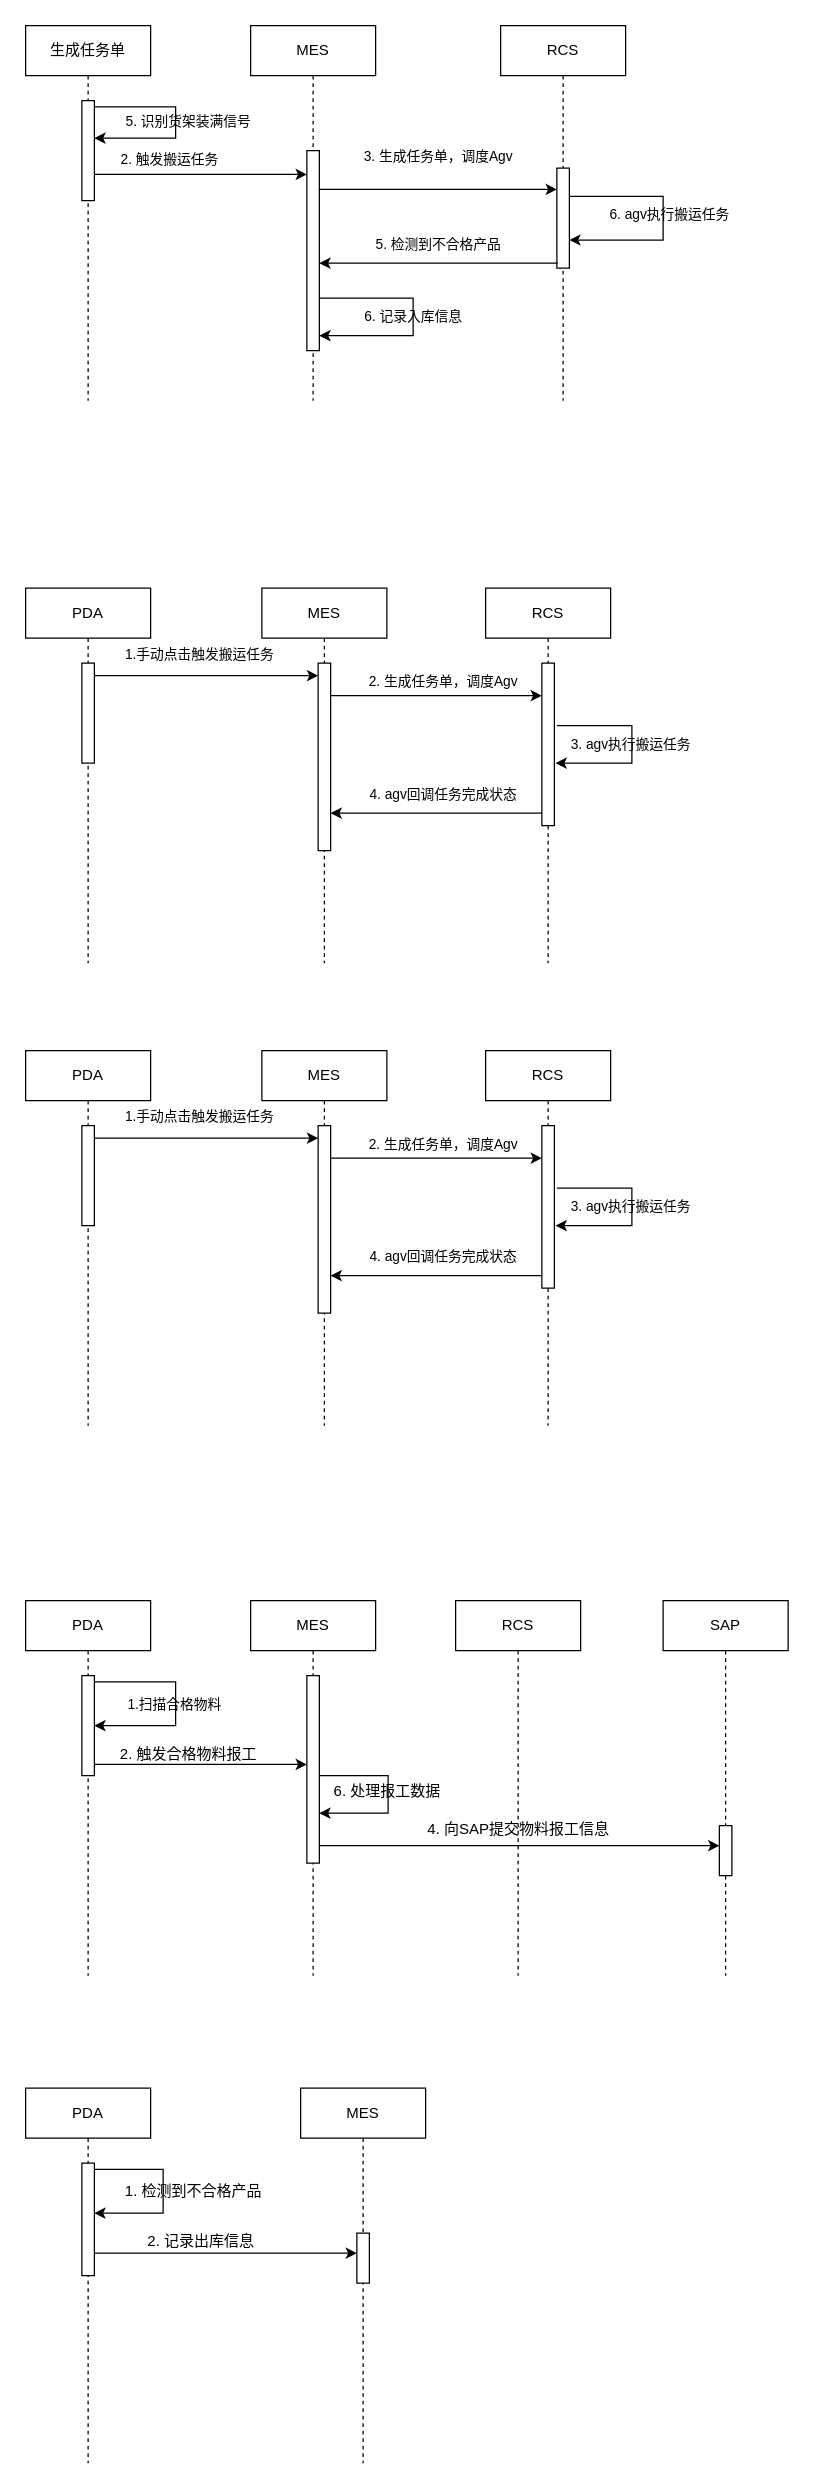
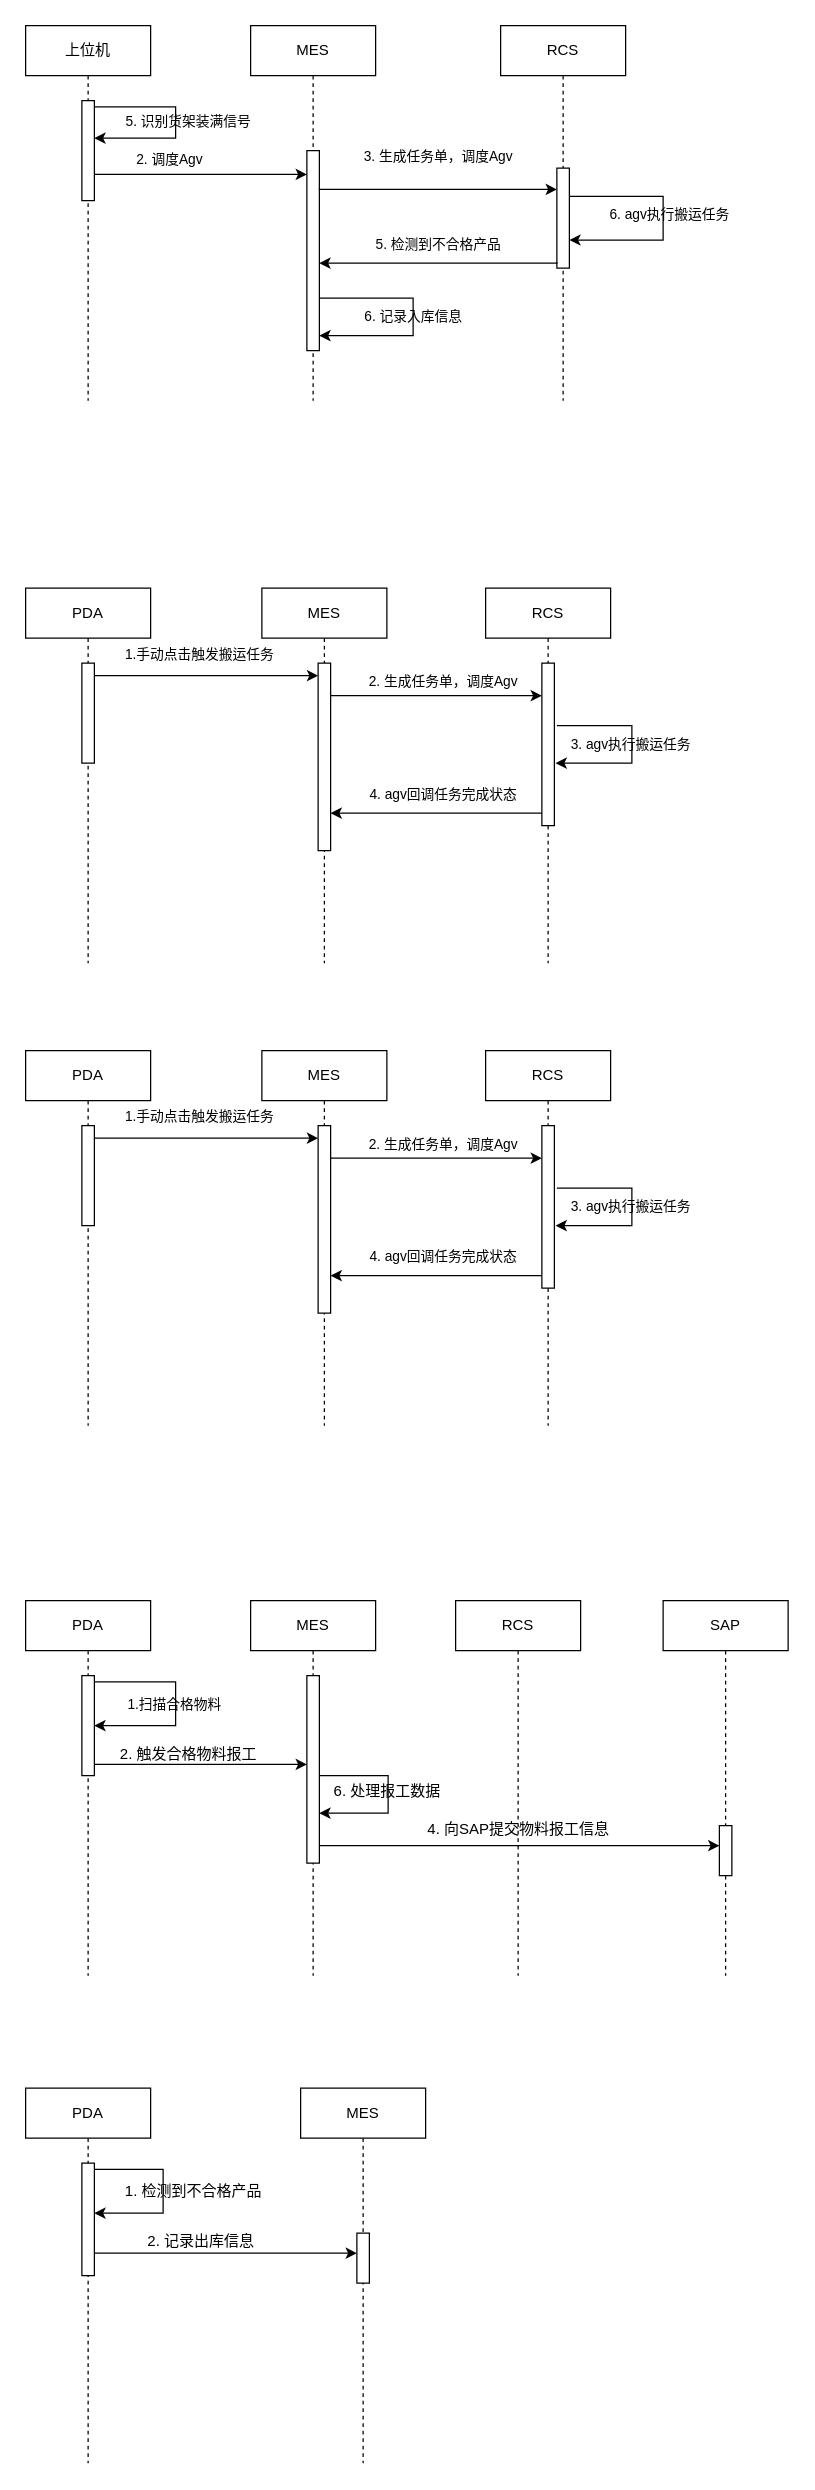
- <mxCell id="4" value="生成任务单" style="shape=umlLifeline;perimeter=lifelinePerimeter;whiteSpace=wrap;html=1;container=1;dropTarget=0;collapsible=0;recursiveResize=0;outlineConnect=0;portConstraint=eastwest;newEdgeStyle={&quot;curved&quot;:0,&quot;rounded&quot;:0};" vertex="1" parent="1"><mxGeometry x="20" y="20" width="100" height="300" as="geometry" /></mxCell>
+ <mxCell id="4" value="上位机" style="shape=umlLifeline;perimeter=lifelinePerimeter;whiteSpace=wrap;html=1;container=1;dropTarget=0;collapsible=0;recursiveResize=0;outlineConnect=0;portConstraint=eastwest;newEdgeStyle={&quot;curved&quot;:0,&quot;rounded&quot;:0};" vertex="1" parent="1"><mxGeometry x="20" y="20" width="100" height="300" as="geometry" /></mxCell>
- <mxCell id="27" value="2. 触发搬运任务" style="text;html=1;align=center;verticalAlign=middle;resizable=0;points=[];autosize=1;strokeColor=none;fillColor=none;fontSize=11;" vertex="1" parent="1"><mxGeometry x="85" y="112" width="100" height="30" as="geometry" /></mxCell>
+ <mxCell id="27" value="2. 调度Agv" style="text;html=1;align=center;verticalAlign=middle;resizable=0;points=[];autosize=1;strokeColor=none;fillColor=none;fontSize=11;" vertex="1" parent="1"><mxGeometry x="85" y="112" width="100" height="30" as="geometry" /></mxCell>
